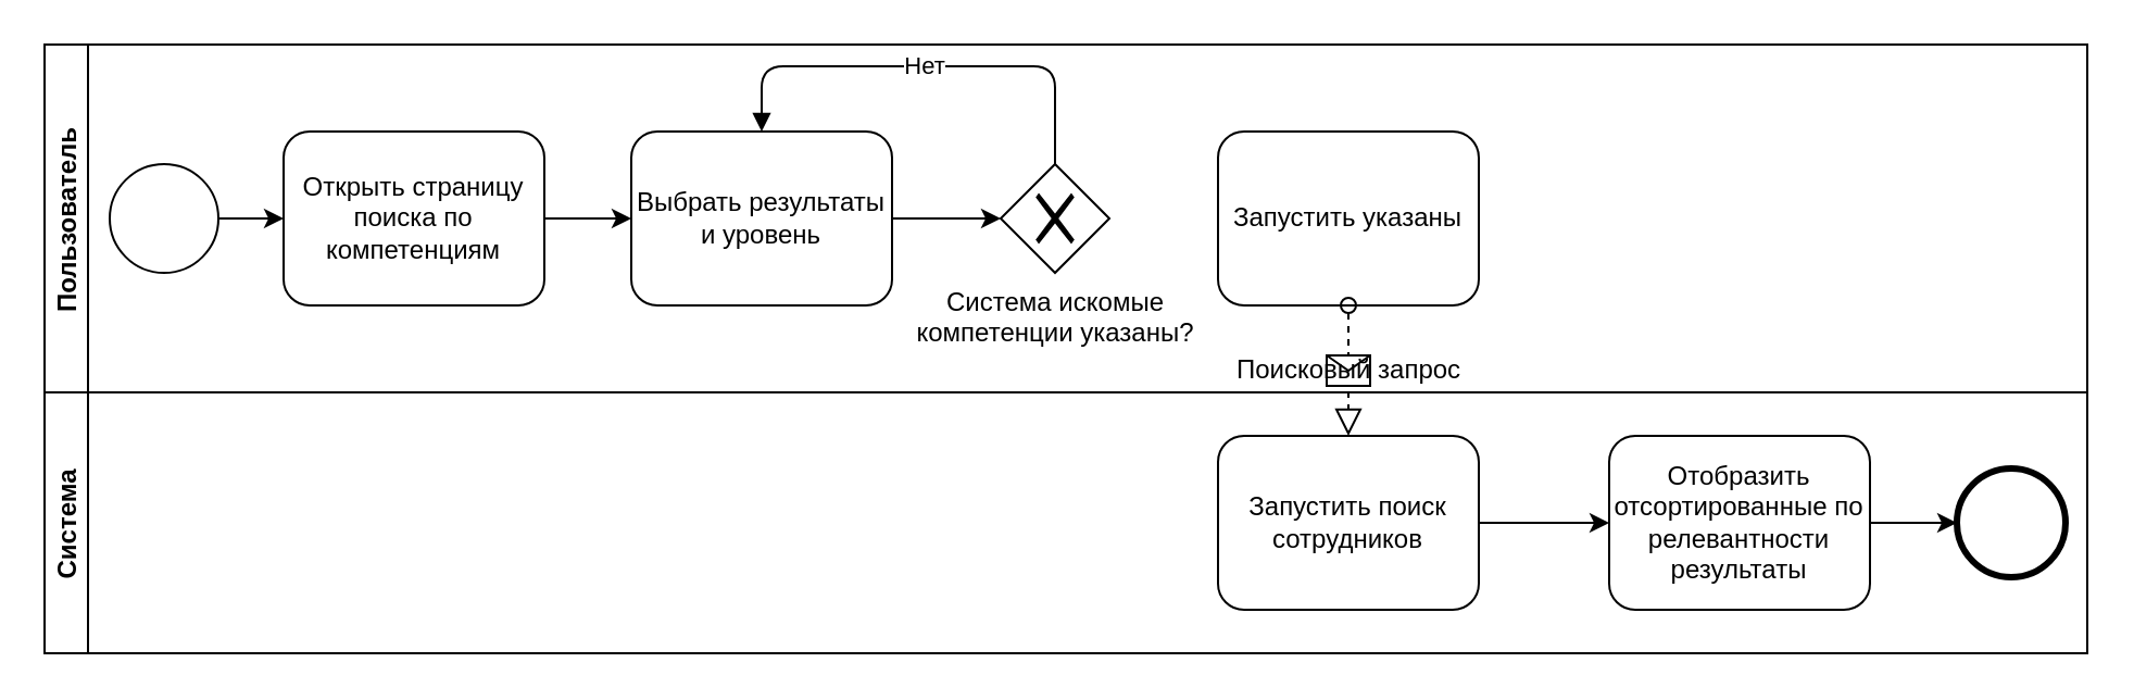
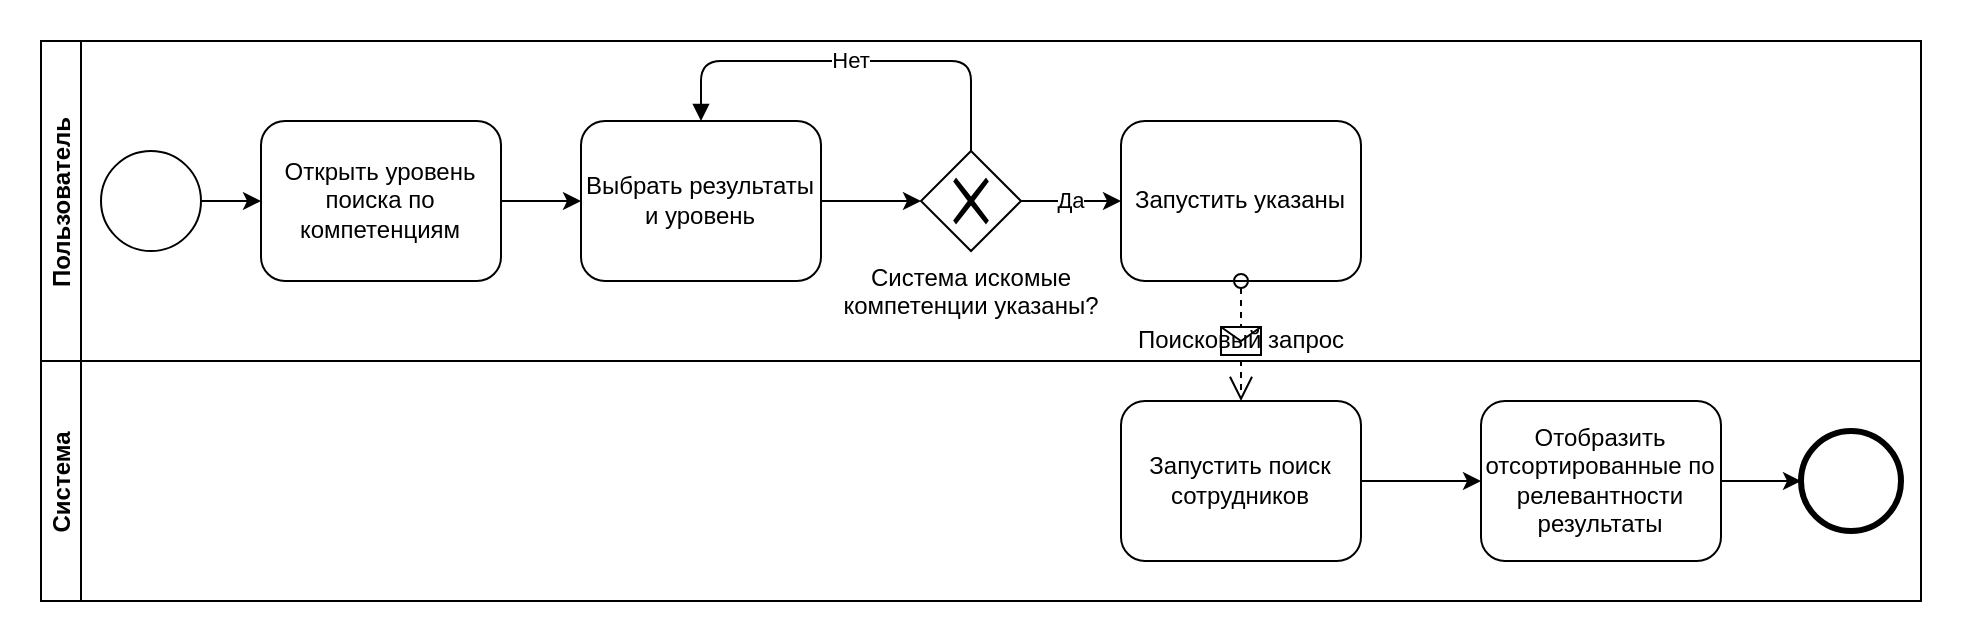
- <mxCell id="12" value="Открыть страницу поиска по компетенциям" style="shape=ext;rounded=1;html=1;whiteSpace=wrap;" vertex="1" parent="8"><mxGeometry x="110" y="40" width="120" height="80" as="geometry" /></mxCell>
+ <mxCell id="12" value="Открыть уровень поиска по компетенциям" style="shape=ext;rounded=1;html=1;whiteSpace=wrap;" vertex="1" parent="8"><mxGeometry x="110" y="40" width="120" height="80" as="geometry" /></mxCell>
+ <mxCell id="15" value="Да" style="edgeStyle=orthogonalEdgeStyle;rounded=0;orthogonalLoop=1;jettySize=auto;html=1;" edge="1" parent="8" source="16" target="18"><mxGeometry relative="1" as="geometry" /></mxCell>
- <mxCell id="19" value="" style="startArrow=oval;startFill=0;startSize=7;endArrow=block;endFill=0;endSize=10;dashed=1;html=1;exitX=0.5;exitY=1;exitDx=0;exitDy=0;entryX=0.5;entryY=0;entryDx=0;entryDy=0;" edge="1" parent="1" source="18" target="4"><mxGeometry relative="1" as="geometry"><mxPoint x="670" y="100" as="sourcePoint" /><mxPoint x="770" y="100" as="targetPoint" /></mxGeometry></mxCell>
+ <mxCell id="19" value="" style="startArrow=oval;startFill=0;startSize=7;endArrow=open;endFill=0;endSize=10;dashed=1;html=1;exitX=0.5;exitY=1;exitDx=0;exitDy=0;entryX=0.5;entryY=0;entryDx=0;entryDy=0;" edge="1" parent="1" source="18" target="4"><mxGeometry relative="1" as="geometry"><mxPoint x="670" y="100" as="sourcePoint" /><mxPoint x="770" y="100" as="targetPoint" /></mxGeometry></mxCell>
